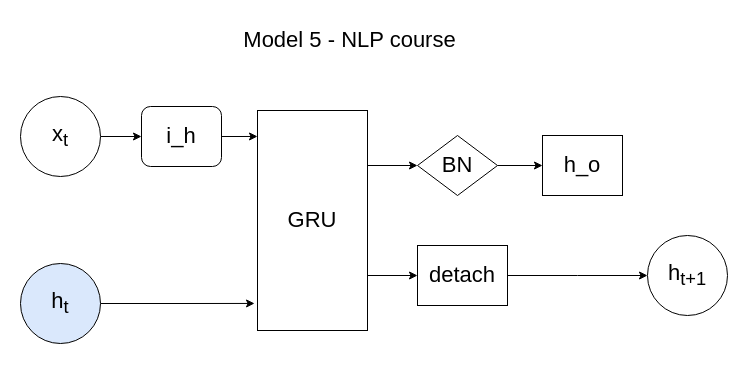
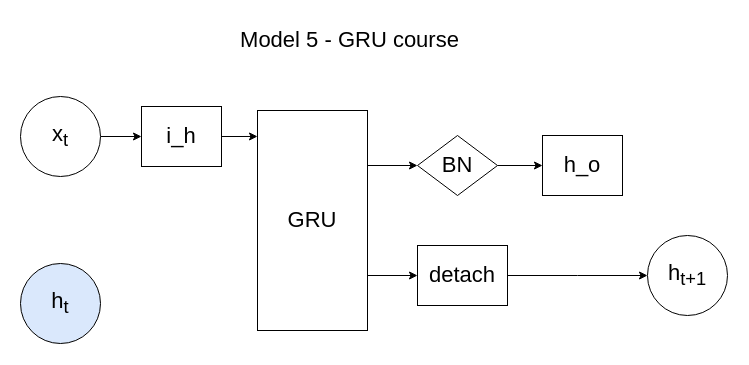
- <mxCell id="17" value="Model 5 - NLP course" style="text;html=1;strokeColor=none;fillColor=none;align=center;verticalAlign=middle;whiteSpace=wrap;rounded=0;fontSize=22;" parent="1" vertex="1"><mxGeometry x="217" y="20" width="265" height="40" as="geometry" /></mxCell>
+ <mxCell id="17" value="Model 5 - GRU course" style="text;html=1;strokeColor=none;fillColor=none;align=center;verticalAlign=middle;whiteSpace=wrap;rounded=0;fontSize=22;" parent="1" vertex="1"><mxGeometry x="217" y="20" width="265" height="40" as="geometry" /></mxCell>
- <mxCell id="7" value="i_h" style="whiteSpace=wrap;html=1;fontSize=22;rounded=1;" parent="1" vertex="1"><mxGeometry x="141" y="106" width="80" height="60" as="geometry" /></mxCell>
+ <mxCell id="7" value="i_h" style="rounded=0;whiteSpace=wrap;html=1;fontSize=22;" parent="1" vertex="1"><mxGeometry x="141" y="106" width="80" height="60" as="geometry" /></mxCell>
- <mxCell id="2" style="edgeStyle=orthogonalEdgeStyle;rounded=0;orthogonalLoop=1;jettySize=auto;html=1;entryX=-0.027;entryY=0.877;entryDx=0;entryDy=0;entryPerimeter=0;fontSize=22;" parent="1" source="3" target="15" edge="1"><mxGeometry relative="1" as="geometry" /></mxCell>
